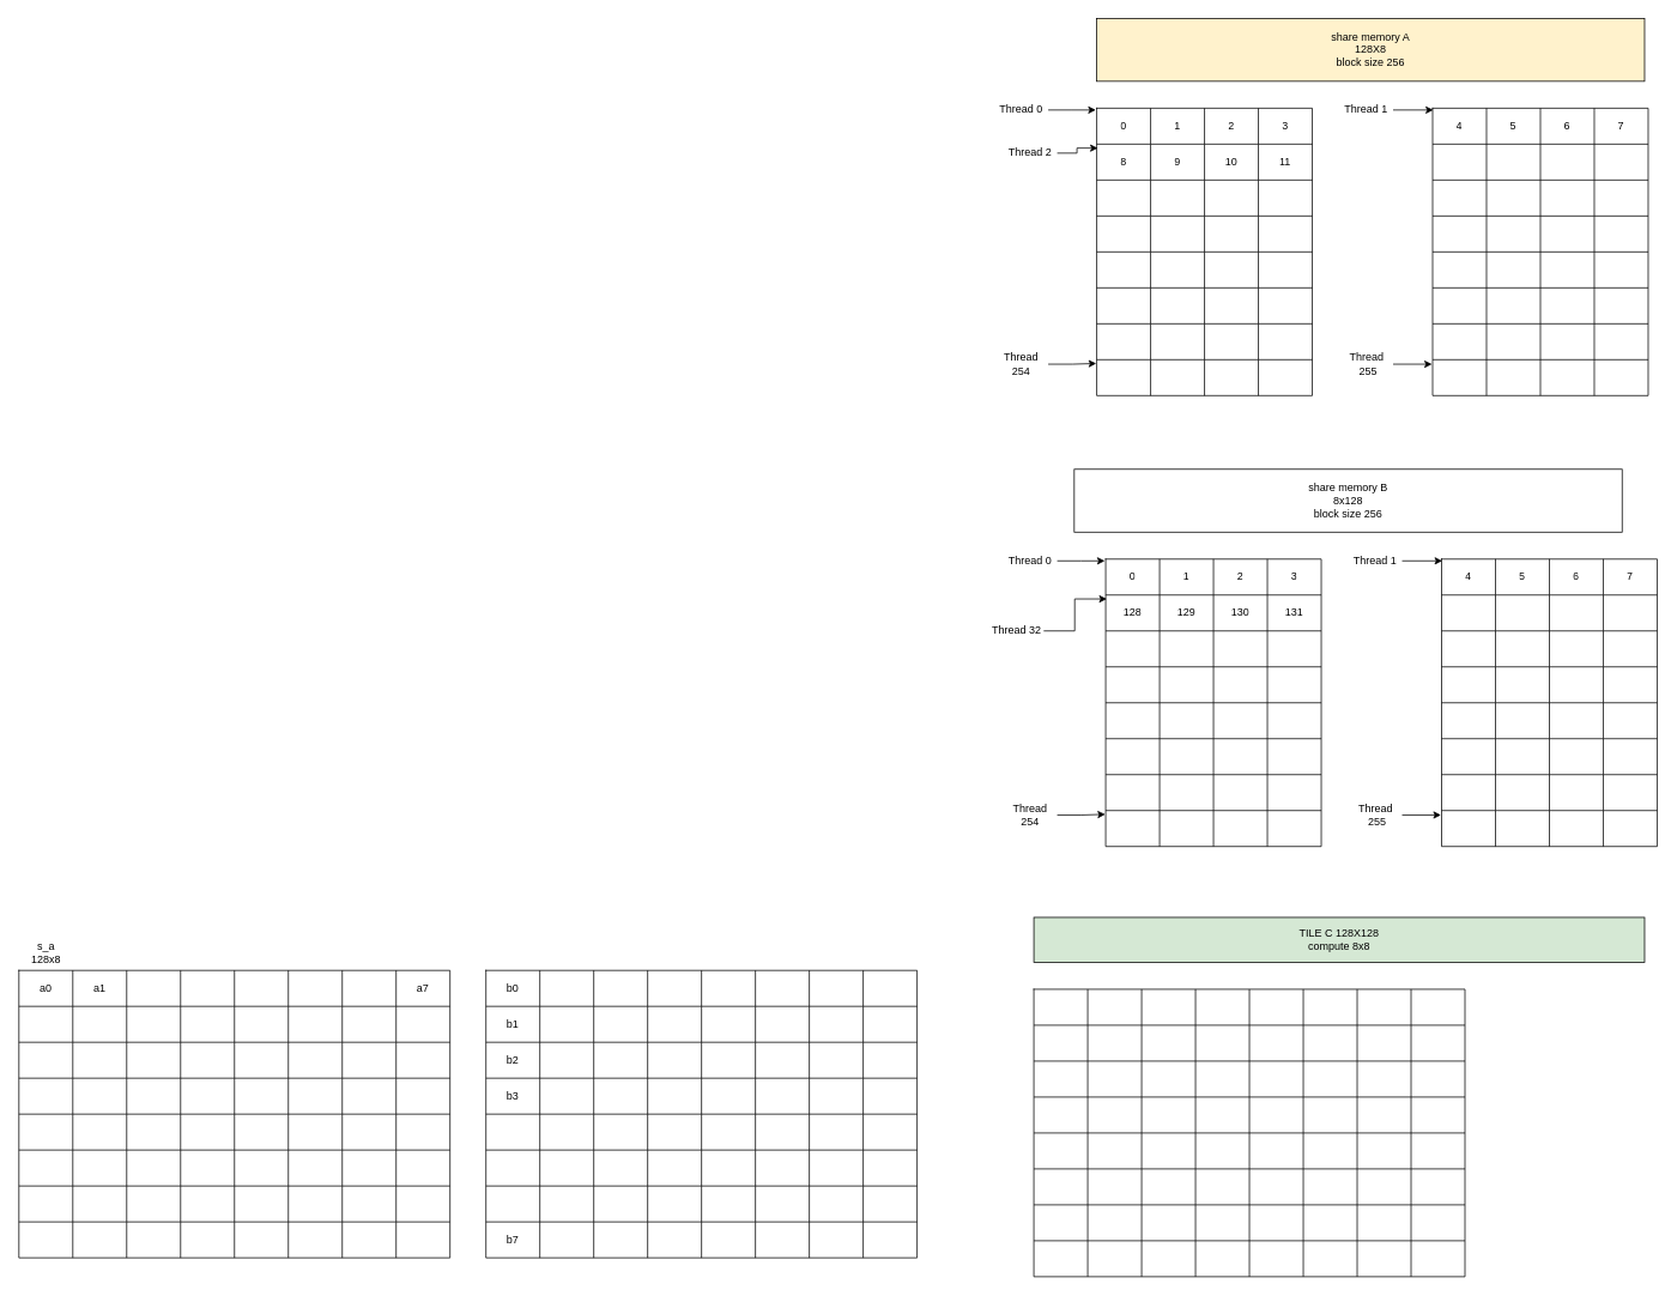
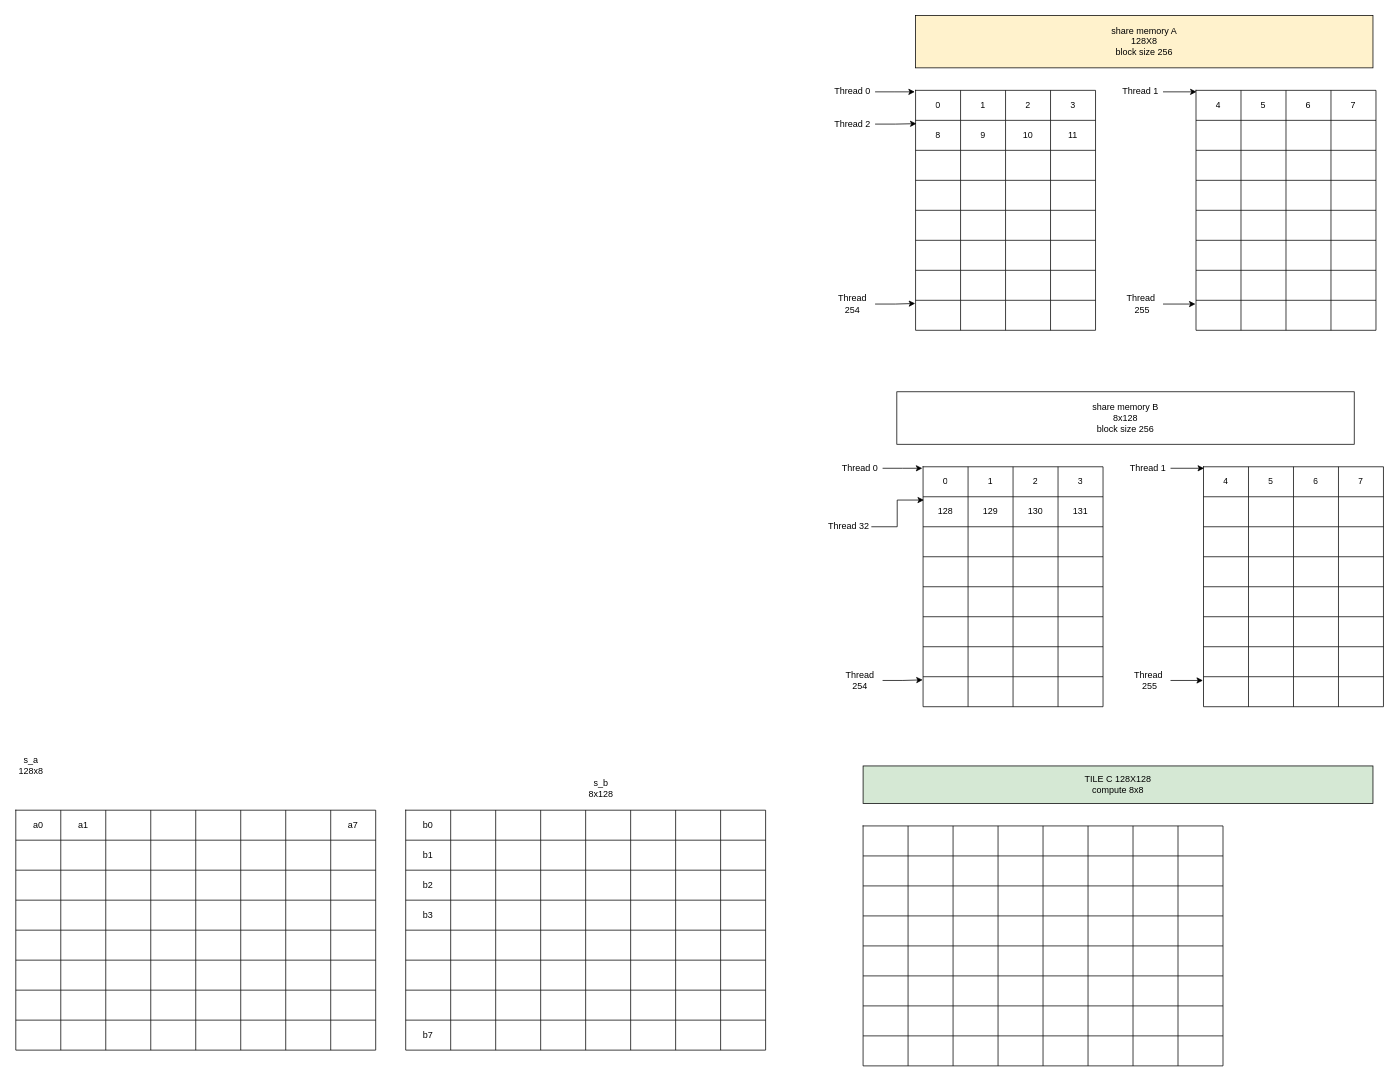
- <mxCell id="88" value="Thread 2" style="text;html=1;strokeColor=none;fillColor=none;align=center;verticalAlign=middle;whiteSpace=wrap;rounded=0;" parent="1" vertex="1"><mxGeometry x="1116" y="155" width="60" height="30" as="geometry" /></mxCell>
+ <mxCell id="88" value="Thread 2" style="text;html=1;strokeColor=none;fillColor=none;align=center;verticalAlign=middle;whiteSpace=wrap;rounded=0;" parent="1" vertex="1"><mxGeometry x="1106" y="150" width="60" height="30" as="geometry" /></mxCell>
+ <mxCell id="263" value="s_b&lt;br&gt;8x128" style="text;html=1;align=center;verticalAlign=middle;resizable=0;points=[];autosize=1;strokeColor=none;fillColor=none;" vertex="1" parent="1"><mxGeometry x="770" y="1031" width="60" height="40" as="geometry" /></mxCell>
- <mxCell id="262" value="s_a&lt;br&gt;128x8" style="text;html=1;align=center;verticalAlign=middle;resizable=0;points=[];autosize=1;strokeColor=none;fillColor=none;" vertex="1" parent="1"><mxGeometry x="20" y="1040" width="60" height="40" as="geometry" /></mxCell>
+ <mxCell id="262" value="s_a&lt;br&gt;128x8" style="text;html=1;align=center;verticalAlign=middle;resizable=0;points=[];autosize=1;strokeColor=none;fillColor=none;" vertex="1" parent="1"><mxGeometry x="10" y="1000" width="60" height="40" as="geometry" /></mxCell>
